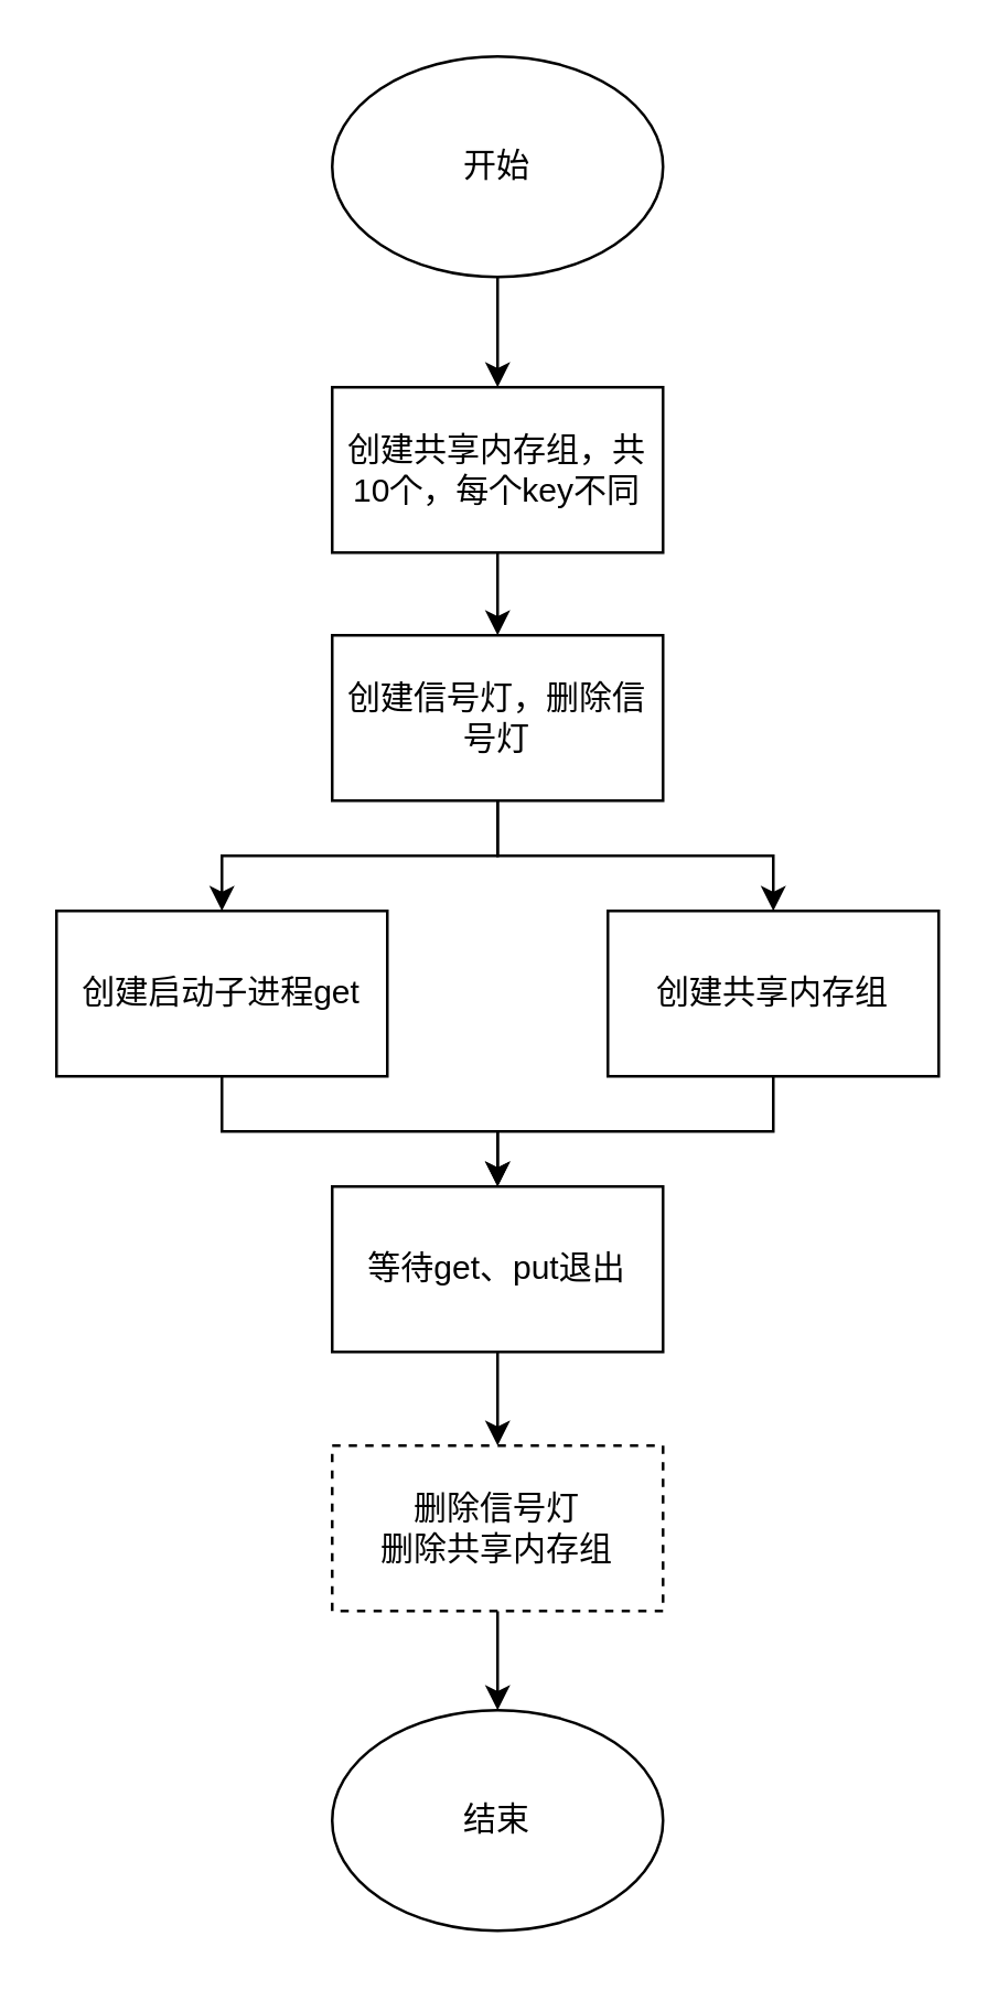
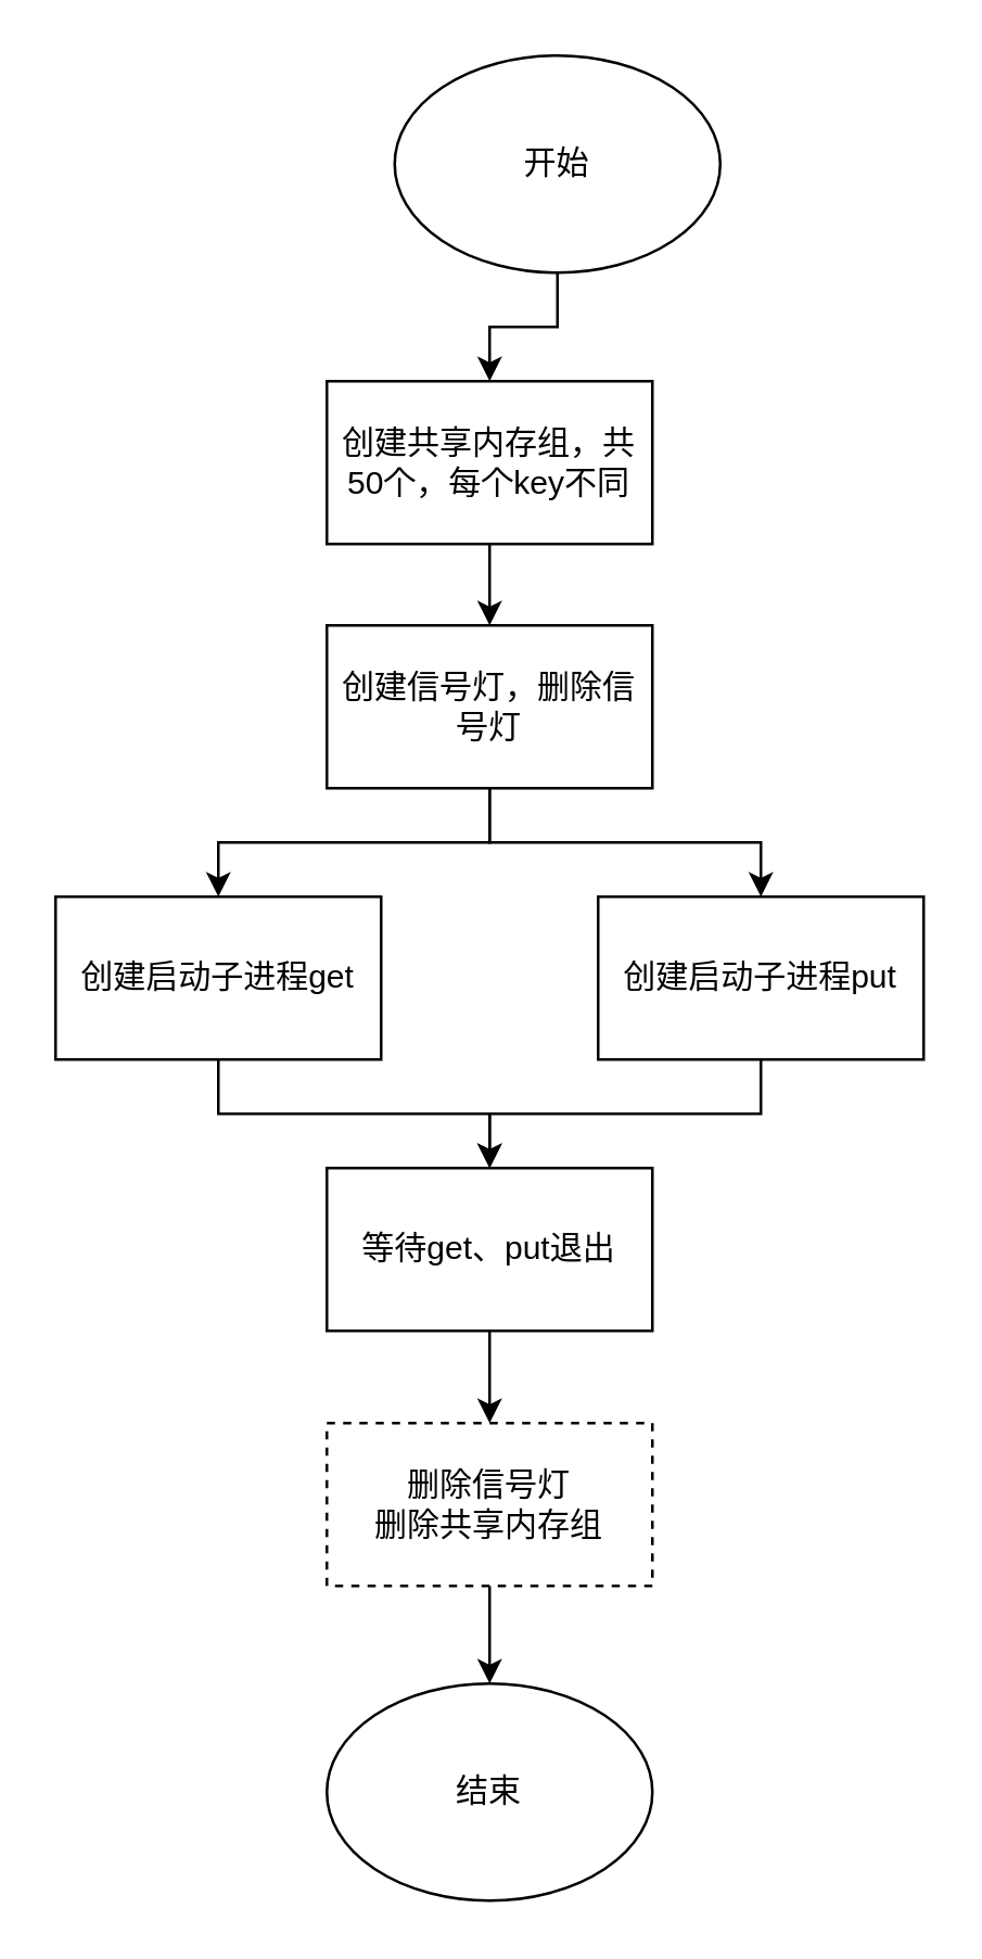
- <mxCell id="3" value="开始" style="ellipse;whiteSpace=wrap;html=1;" parent="1" vertex="1"><mxGeometry x="120" y="20" width="120" height="80" as="geometry" /></mxCell>
+ <mxCell id="3" value="开始" style="ellipse;whiteSpace=wrap;html=1;" parent="1" vertex="1"><mxGeometry x="145" y="20" width="120" height="80" as="geometry" /></mxCell>
- <mxCell id="5" value="创建共享内存组，共10个，每个key不同" style="rounded=0;whiteSpace=wrap;html=1;" parent="1" vertex="1"><mxGeometry x="120" y="140" width="120" height="60" as="geometry" /></mxCell>
+ <mxCell id="5" value="创建共享内存组，共50个，每个key不同" style="rounded=0;whiteSpace=wrap;html=1;" parent="1" vertex="1"><mxGeometry x="120" y="140" width="120" height="60" as="geometry" /></mxCell>
- <mxCell id="12" value="创建共享内存组" style="rounded=0;whiteSpace=wrap;html=1;" parent="1" vertex="1"><mxGeometry x="220" y="330" width="120" height="60" as="geometry" /></mxCell>
+ <mxCell id="12" value="创建启动子进程put" style="rounded=0;whiteSpace=wrap;html=1;" parent="1" vertex="1"><mxGeometry x="220" y="330" width="120" height="60" as="geometry" /></mxCell>
